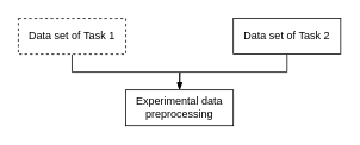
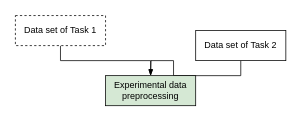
- <mxCell id="5" value="Data set of&amp;nbsp;Task 2" style="rounded=0;whiteSpace=wrap;html=1;" vertex="1" parent="1"><mxGeometry x="260" y="20" width="120" height="40" as="geometry" /></mxCell>
+ <mxCell id="5" value="Data set of&amp;nbsp;Task 2" style="rounded=0;whiteSpace=wrap;html=1;" vertex="1" parent="1"><mxGeometry x="260" y="40" width="120" height="40" as="geometry" /></mxCell>
- <mxCell id="6" value="Experimental data preprocessing" style="rounded=0;whiteSpace=wrap;html=1;" vertex="1" parent="1"><mxGeometry x="140" y="100" width="120" height="40" as="geometry" /></mxCell>
+ <mxCell id="6" value="Experimental data preprocessing" style="rounded=0;whiteSpace=wrap;html=1;fillColor=#d5e8d4;" vertex="1" parent="1"><mxGeometry x="140" y="100" width="120" height="40" as="geometry" /></mxCell>
